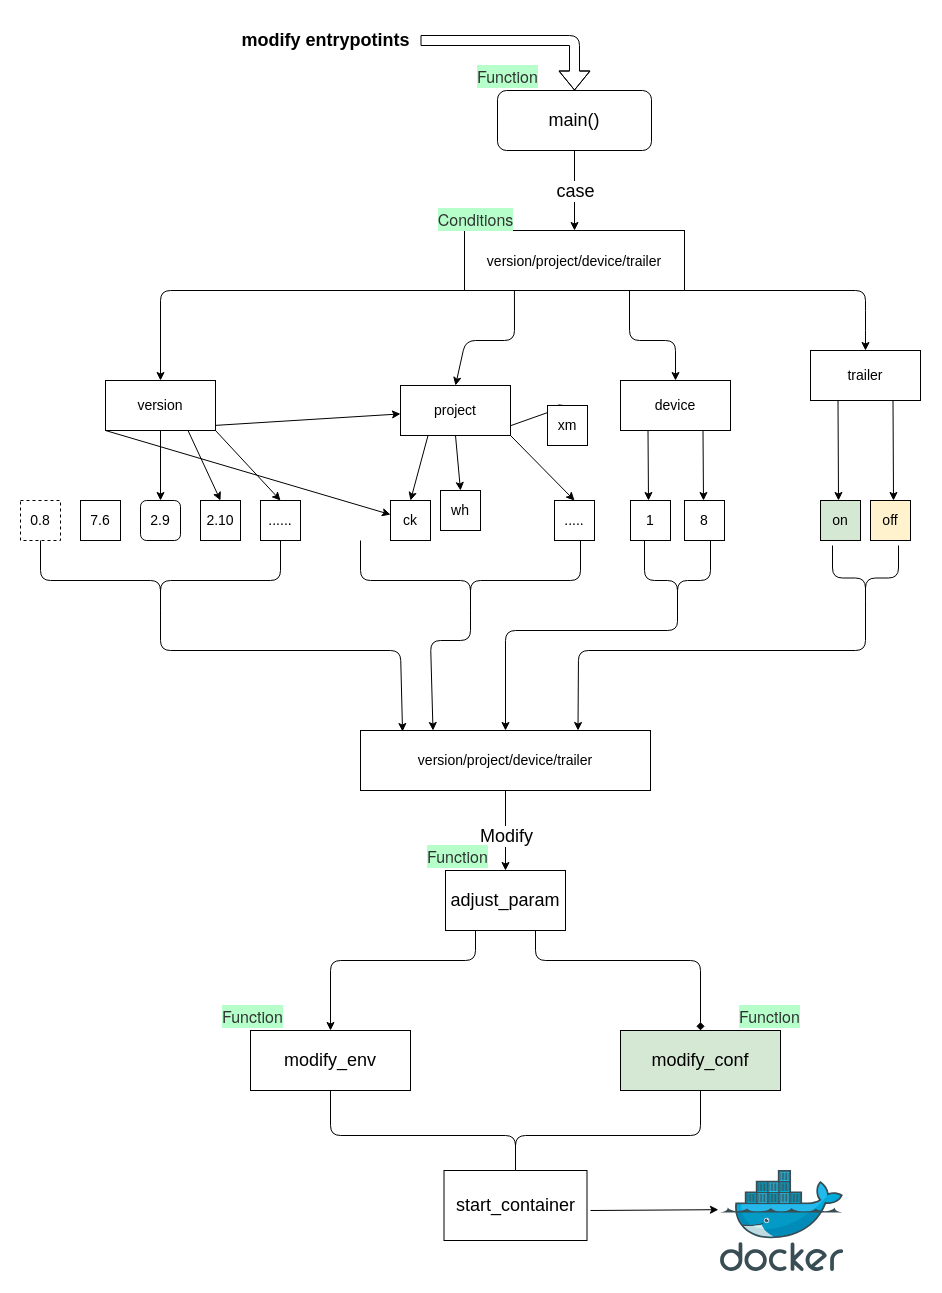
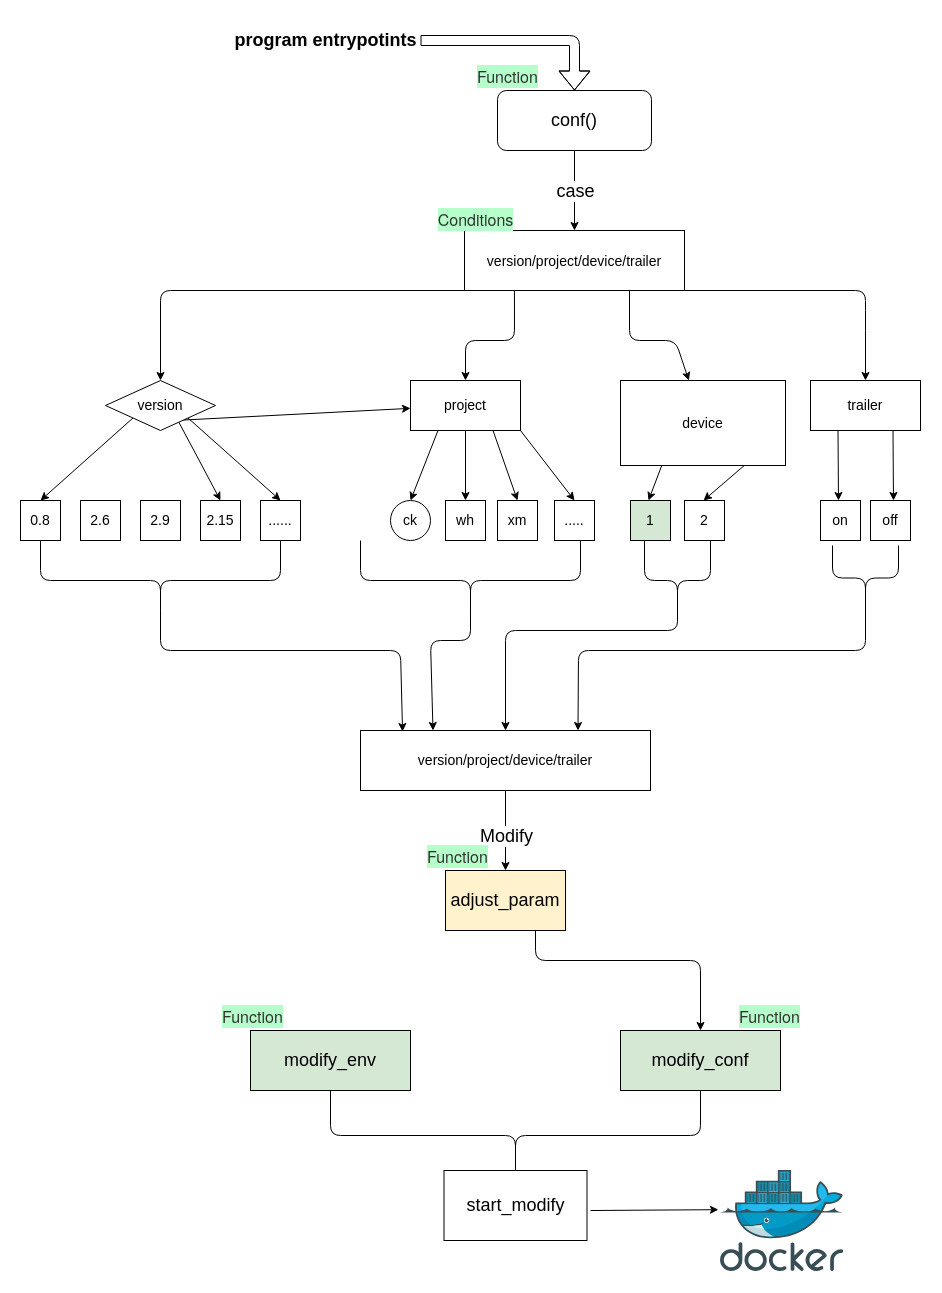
- <mxCell id="5" value="&lt;font style=&quot;font-size: 18px;&quot;&gt;&lt;b&gt;modify entrypotints&lt;/b&gt;&lt;/font&gt;" style="text;html=1;align=center;verticalAlign=middle;resizable=0;points=[];autosize=1;strokeColor=none;fillColor=none;" parent="1" vertex="1"><mxGeometry x="220" y="20" width="210" height="40" as="geometry" /></mxCell>
+ <mxCell id="5" value="&lt;font style=&quot;font-size: 18px;&quot;&gt;&lt;b&gt;program entrypotints&lt;/b&gt;&lt;/font&gt;" style="text;html=1;align=center;verticalAlign=middle;resizable=0;points=[];autosize=1;strokeColor=none;fillColor=none;" parent="1" vertex="1"><mxGeometry x="220" y="20" width="210" height="40" as="geometry" /></mxCell>
- <mxCell id="4" value="&lt;font style=&quot;font-size: 18px;&quot;&gt;main()&lt;/font&gt;" style="rounded=1;whiteSpace=wrap;html=1;" parent="1" vertex="1"><mxGeometry x="497" y="90" width="154" height="60" as="geometry" /></mxCell>
+ <mxCell id="4" value="&lt;font style=&quot;font-size: 18px;&quot;&gt;conf()&lt;/font&gt;" style="rounded=1;whiteSpace=wrap;html=1;" parent="1" vertex="1"><mxGeometry x="497" y="90" width="154" height="60" as="geometry" /></mxCell>
- <mxCell id="26" value="trailer" style="whiteSpace=wrap;html=1;fontSize=14;" parent="1" vertex="1"><mxGeometry x="810" y="350" width="110" height="50" as="geometry" /></mxCell>
+ <mxCell id="26" value="trailer" style="whiteSpace=wrap;html=1;fontSize=14;" parent="1" vertex="1"><mxGeometry x="810" y="380" width="110" height="50" as="geometry" /></mxCell>
- <mxCell id="18" value="version" style="whiteSpace=wrap;html=1;fontSize=14;" parent="1" vertex="1"><mxGeometry x="105" y="380" width="110" height="50" as="geometry" /></mxCell>
+ <mxCell id="18" value="version" style="rhombus;whiteSpace=wrap;html=1;fontSize=14;" parent="1" vertex="1"><mxGeometry x="105" y="380" width="110" height="50" as="geometry" /></mxCell>
- <mxCell id="29" value="device" style="whiteSpace=wrap;html=1;fontSize=14;" parent="1" vertex="1"><mxGeometry x="620" y="380" width="110" height="50" as="geometry" /></mxCell>
+ <mxCell id="29" value="device" style="whiteSpace=wrap;html=1;fontSize=14;" parent="1" vertex="1"><mxGeometry x="620" y="380" width="165" height="85" as="geometry" /></mxCell>
- <mxCell id="23" value="project" style="whiteSpace=wrap;html=1;fontSize=14;" parent="1" vertex="1"><mxGeometry x="400" y="385" width="110" height="50" as="geometry" /></mxCell>
+ <mxCell id="23" value="project" style="whiteSpace=wrap;html=1;fontSize=14;" parent="1" vertex="1"><mxGeometry x="410" y="380" width="110" height="50" as="geometry" /></mxCell>
- <mxCell id="39" value="xm" style="whiteSpace=wrap;html=1;aspect=fixed;fontSize=14;" parent="1" vertex="1"><mxGeometry x="547" y="405" width="40" height="40" as="geometry" /></mxCell>
+ <mxCell id="39" value="xm" style="whiteSpace=wrap;html=1;aspect=fixed;fontSize=14;" parent="1" vertex="1"><mxGeometry x="497" y="500" width="40" height="40" as="geometry" /></mxCell>
- <mxCell id="15" style="edgeStyle=none;html=1;exitX=0.5;exitY=1;exitDx=0;exitDy=0;fontSize=14;entryX=0.5;entryY=0;entryDx=0;entryDy=0;" parent="1" source="18" target="36" edge="1"><mxGeometry relative="1" as="geometry"><mxPoint x="235" y="500" as="targetPoint" /></mxGeometry></mxCell>
- <mxCell id="13" style="edgeStyle=none;html=1;exitX=0;exitY=1;exitDx=0;exitDy=0;fontSize=14;" parent="1" source="18" target="37" edge="1"><mxGeometry relative="1" as="geometry"><mxPoint y="500" as="targetPoint" x="160" /></mxGeometry></mxCell>
+ <mxCell id="13" style="edgeStyle=none;html=1;exitX=0;exitY=1;exitDx=0;exitDy=0;fontSize=14;entryX=0.5;entryY=0;entryDx=0;entryDy=0;" parent="1" source="18" target="30" edge="1"><mxGeometry relative="1" as="geometry"><mxPoint y="500" as="targetPoint" x="160" /></mxGeometry></mxCell>
- <mxCell id="38" value="wh" style="whiteSpace=wrap;html=1;aspect=fixed;fontSize=14;" parent="1" vertex="1"><mxGeometry x="440" y="490" width="40" height="40" as="geometry" /></mxCell>
+ <mxCell id="38" value="wh" style="whiteSpace=wrap;html=1;aspect=fixed;fontSize=14;" parent="1" vertex="1"><mxGeometry x="445" y="500" width="40" height="40" as="geometry" /></mxCell>
- <mxCell id="30" value="0.8" style="whiteSpace=wrap;html=1;aspect=fixed;fontSize=14;dashed=1;" parent="1" vertex="1"><mxGeometry x="20" y="500" width="40" height="40" as="geometry" /></mxCell>
+ <mxCell id="30" value="0.8" style="whiteSpace=wrap;html=1;aspect=fixed;fontSize=14;" parent="1" vertex="1"><mxGeometry x="20" y="500" width="40" height="40" as="geometry" /></mxCell>
- <mxCell id="31" value="7.6" style="whiteSpace=wrap;html=1;aspect=fixed;fontSize=14;" parent="1" vertex="1"><mxGeometry x="80" y="500" width="40" height="40" as="geometry" /></mxCell>
+ <mxCell id="31" value="2.6" style="whiteSpace=wrap;html=1;aspect=fixed;fontSize=14;" parent="1" vertex="1"><mxGeometry x="80" y="500" width="40" height="40" as="geometry" /></mxCell>
- <mxCell id="36" value="2.9" style="whiteSpace=wrap;html=1;aspect=fixed;fontSize=14;rounded=1;" parent="1" vertex="1"><mxGeometry x="140" y="500" width="40" height="40" as="geometry" /></mxCell>
+ <mxCell id="36" value="2.9" style="whiteSpace=wrap;html=1;aspect=fixed;fontSize=14;" parent="1" vertex="1"><mxGeometry x="140" y="500" width="40" height="40" as="geometry" /></mxCell>
- <mxCell id="41" value="2.10" style="whiteSpace=wrap;html=1;aspect=fixed;fontSize=14;" parent="1" vertex="1"><mxGeometry x="200" y="500" width="40" height="40" as="geometry" /></mxCell>
+ <mxCell id="41" value="2.15" style="whiteSpace=wrap;html=1;aspect=fixed;fontSize=14;" parent="1" vertex="1"><mxGeometry x="200" y="500" width="40" height="40" as="geometry" /></mxCell>
- <mxCell id="37" value="ck" style="whiteSpace=wrap;html=1;aspect=fixed;fontSize=14;" parent="1" vertex="1"><mxGeometry x="390" y="500" width="40" height="40" as="geometry" /></mxCell>
+ <mxCell id="37" value="ck" style="ellipse;whiteSpace=wrap;html=1;aspect=fixed;fontSize=14;" parent="1" vertex="1"><mxGeometry x="390" y="500" width="40" height="40" as="geometry" /></mxCell>
- <mxCell id="32" value="1" style="whiteSpace=wrap;html=1;aspect=fixed;fontSize=14;" parent="1" vertex="1"><mxGeometry x="630" y="500" width="40" height="40" as="geometry" /></mxCell>
+ <mxCell id="32" value="1" style="whiteSpace=wrap;html=1;aspect=fixed;fontSize=14;fillColor=#d5e8d4;" parent="1" vertex="1"><mxGeometry x="630" y="500" width="40" height="40" as="geometry" /></mxCell>
- <mxCell id="33" value="8" style="whiteSpace=wrap;html=1;aspect=fixed;fontSize=14;" parent="1" vertex="1"><mxGeometry x="684" y="500" width="40" height="40" as="geometry" /></mxCell>
+ <mxCell id="33" value="2" style="whiteSpace=wrap;html=1;aspect=fixed;fontSize=14;" parent="1" vertex="1"><mxGeometry x="684" y="500" width="40" height="40" as="geometry" /></mxCell>
- <mxCell id="34" value="on" style="whiteSpace=wrap;html=1;aspect=fixed;fontSize=14;fillColor=#d5e8d4;" parent="1" vertex="1"><mxGeometry x="820" y="500" width="40" height="40" as="geometry" /></mxCell>
+ <mxCell id="34" value="on" style="whiteSpace=wrap;html=1;aspect=fixed;fontSize=14;" parent="1" vertex="1"><mxGeometry x="820" y="500" width="40" height="40" as="geometry" /></mxCell>
- <mxCell id="35" value="off" style="whiteSpace=wrap;html=1;aspect=fixed;fontSize=14;fillColor=#fff2cc;" parent="1" vertex="1"><mxGeometry x="870" y="500" width="40" height="40" as="geometry" /></mxCell>
+ <mxCell id="35" value="off" style="whiteSpace=wrap;html=1;aspect=fixed;fontSize=14;" parent="1" vertex="1"><mxGeometry x="870" y="500" width="40" height="40" as="geometry" /></mxCell>
- <mxCell id="56" value="adjust_param" style="rounded=0;whiteSpace=wrap;html=1;fontSize=18;" parent="1" vertex="1"><mxGeometry x="445" y="870" width="120" height="60" as="geometry" /></mxCell>
+ <mxCell id="56" value="adjust_param" style="rounded=0;whiteSpace=wrap;html=1;fontSize=18;fillColor=#fff2cc;" parent="1" vertex="1"><mxGeometry x="445" y="870" width="120" height="60" as="geometry" /></mxCell>
- <mxCell id="54" style="edgeStyle=none;html=1;exitX=0.25;exitY=1;exitDx=0;exitDy=0;fontSize=18;entryX=0.5;entryY=0;entryDx=0;entryDy=0;" parent="1" source="56" target="57" edge="1"><mxGeometry relative="1" as="geometry"><mxPoint x="330" y="1130" as="targetPoint" /><Array as="points"><mxPoint x="475" y="960" /><mxPoint x="330" y="960" /></Array></mxGeometry></mxCell>
- <mxCell id="55" style="edgeStyle=none;html=1;exitX=0.75;exitY=1;exitDx=0;exitDy=0;fontSize=18;entryX=0.5;entryY=0;entryDx=0;entryDy=0;endArrow=diamond;" parent="1" source="56" target="58" edge="1"><mxGeometry relative="1" as="geometry"><mxPoint x="710" y="1120" as="targetPoint" /><Array as="points"><mxPoint x="535" y="960" /><mxPoint x="700" y="960" /></Array></mxGeometry></mxCell>
+ <mxCell id="55" style="edgeStyle=none;html=1;exitX=0.75;exitY=1;exitDx=0;exitDy=0;fontSize=18;entryX=0.5;entryY=0;entryDx=0;entryDy=0;" parent="1" source="56" target="58" edge="1"><mxGeometry relative="1" as="geometry"><mxPoint x="710" y="1120" as="targetPoint" /><Array as="points"><mxPoint x="535" y="960" /><mxPoint x="700" y="960" /></Array></mxGeometry></mxCell>
- <mxCell id="57" value="modify_env" style="rounded=0;whiteSpace=wrap;html=1;fontSize=18;" parent="1" vertex="1"><mxGeometry x="250" y="1030" width="160" height="60" as="geometry" /></mxCell>
+ <mxCell id="57" value="modify_env" style="rounded=0;whiteSpace=wrap;html=1;fontSize=18;fillColor=#d5e8d4;" parent="1" vertex="1"><mxGeometry x="250" y="1030" width="160" height="60" as="geometry" /></mxCell>
- <mxCell id="66" value="start_container" style="rounded=0;whiteSpace=wrap;html=1;fontSize=18;" parent="1" vertex="1"><mxGeometry x="443.5" y="1170" width="143" height="70" as="geometry" /></mxCell>
+ <mxCell id="66" value="start_modify" style="rounded=0;whiteSpace=wrap;html=1;fontSize=18;" parent="1" vertex="1"><mxGeometry x="443.5" y="1170" width="143" height="70" as="geometry" /></mxCell>
